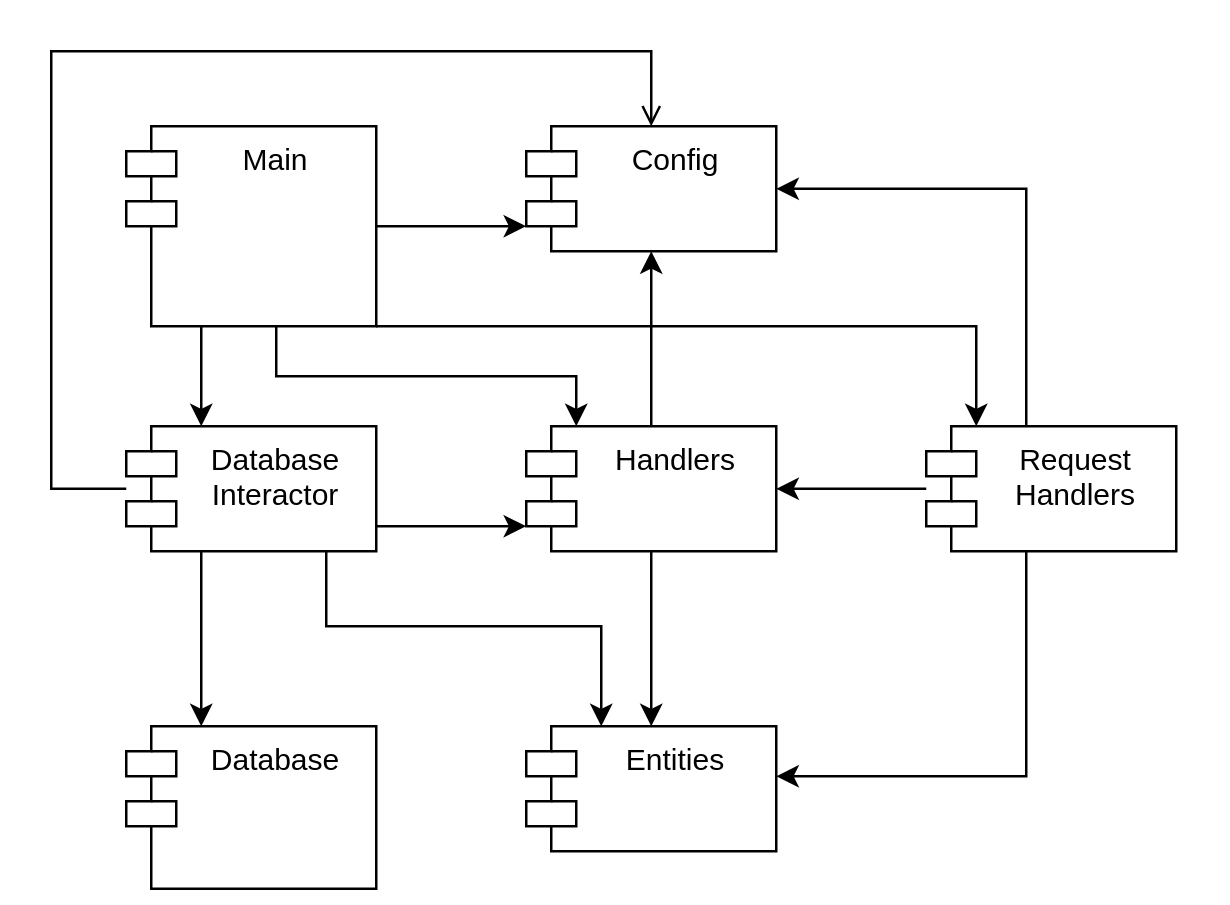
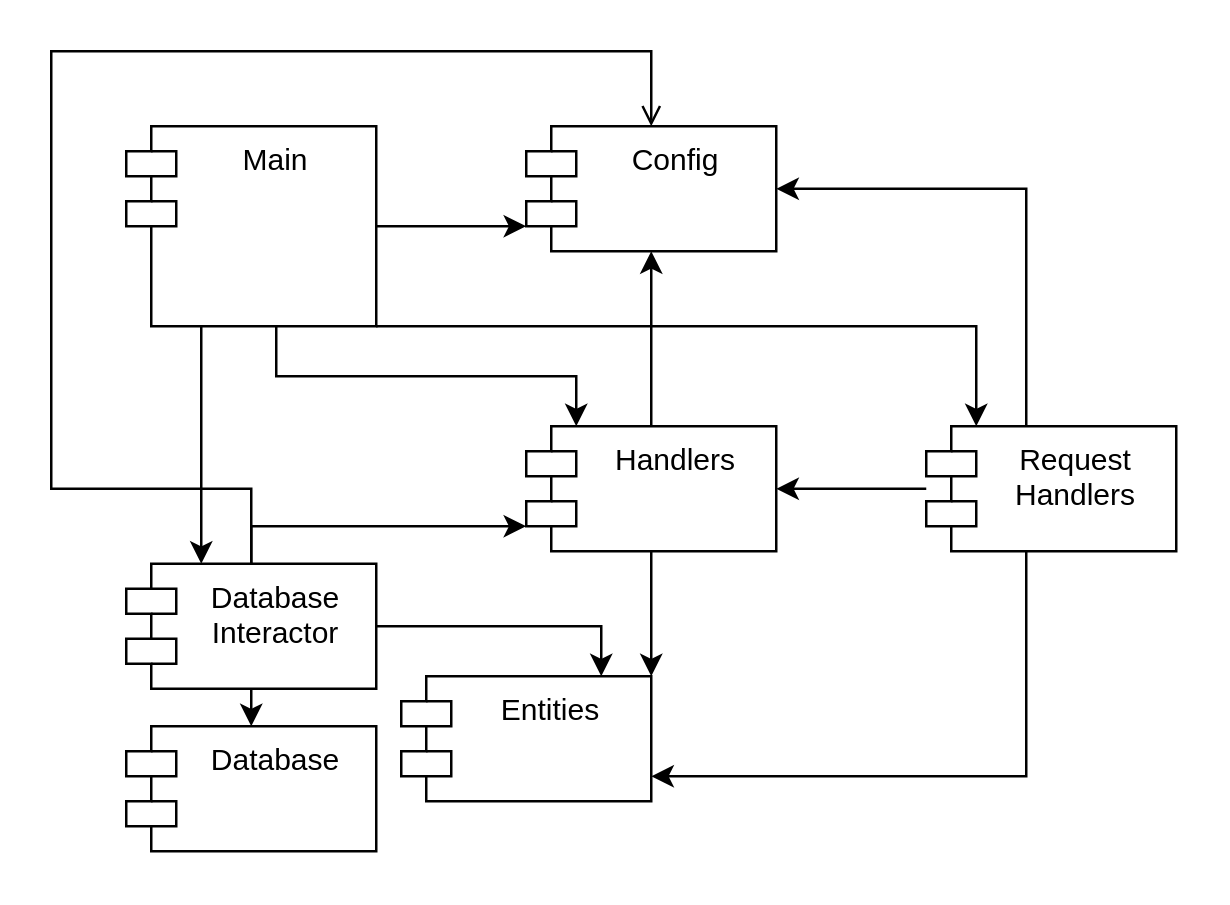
- <mxCell id="12" value="Database&#10;Interactor" style="shape=module;align=left;spacingLeft=20;align=center;verticalAlign=top;" parent="1" vertex="1"><mxGeometry x="50" y="170" width="100" height="50" as="geometry" /></mxCell>
+ <mxCell id="12" value="Database&#10;Interactor" style="shape=module;align=left;spacingLeft=20;align=center;verticalAlign=top;" parent="1" vertex="1"><mxGeometry x="50" y="225" width="100" height="50" as="geometry" /></mxCell>
- <mxCell id="14" value="Entities" style="shape=module;align=left;spacingLeft=20;align=center;verticalAlign=top;" parent="1" vertex="1"><mxGeometry x="210" y="290" width="100" height="50" as="geometry" /></mxCell>
+ <mxCell id="14" value="Entities" style="shape=module;align=left;spacingLeft=20;align=center;verticalAlign=top;" parent="1" vertex="1"><mxGeometry x="160" y="270" width="100" height="50" as="geometry" /></mxCell>
- <mxCell id="13" value="Database" style="shape=module;align=left;spacingLeft=20;align=center;verticalAlign=top;" parent="1" vertex="1"><mxGeometry x="50" y="290" width="100" height="65" as="geometry" /></mxCell>
+ <mxCell id="13" value="Database" style="shape=module;align=left;spacingLeft=20;align=center;verticalAlign=top;" parent="1" vertex="1"><mxGeometry x="50" y="290" width="100" height="50" as="geometry" /></mxCell>
